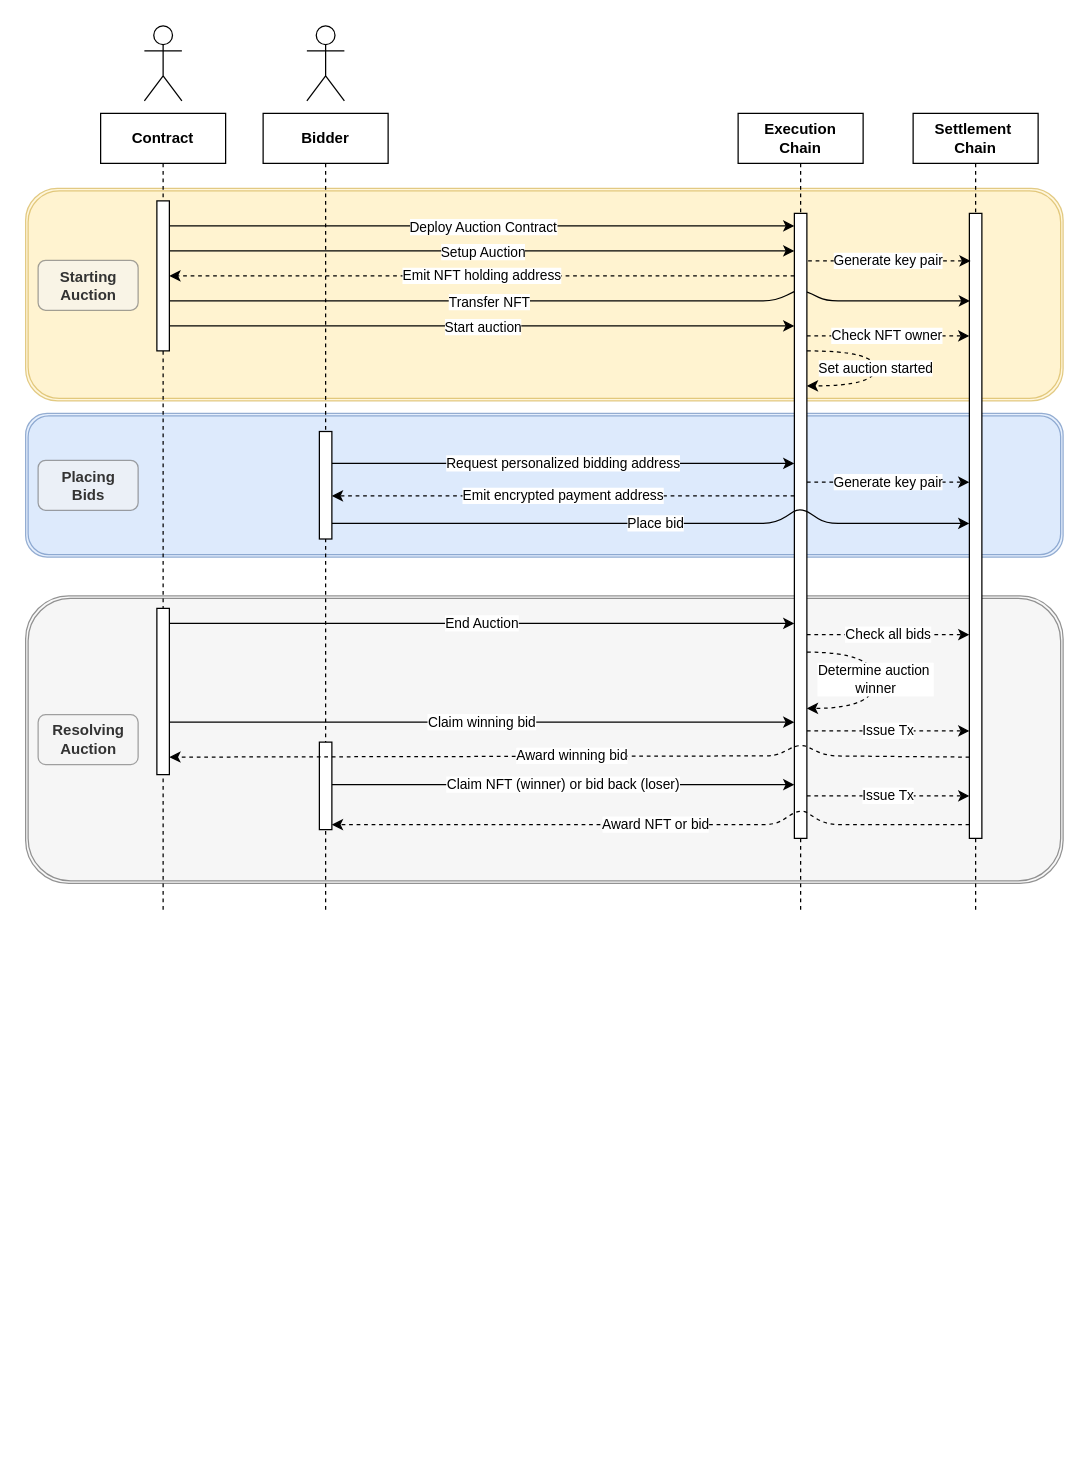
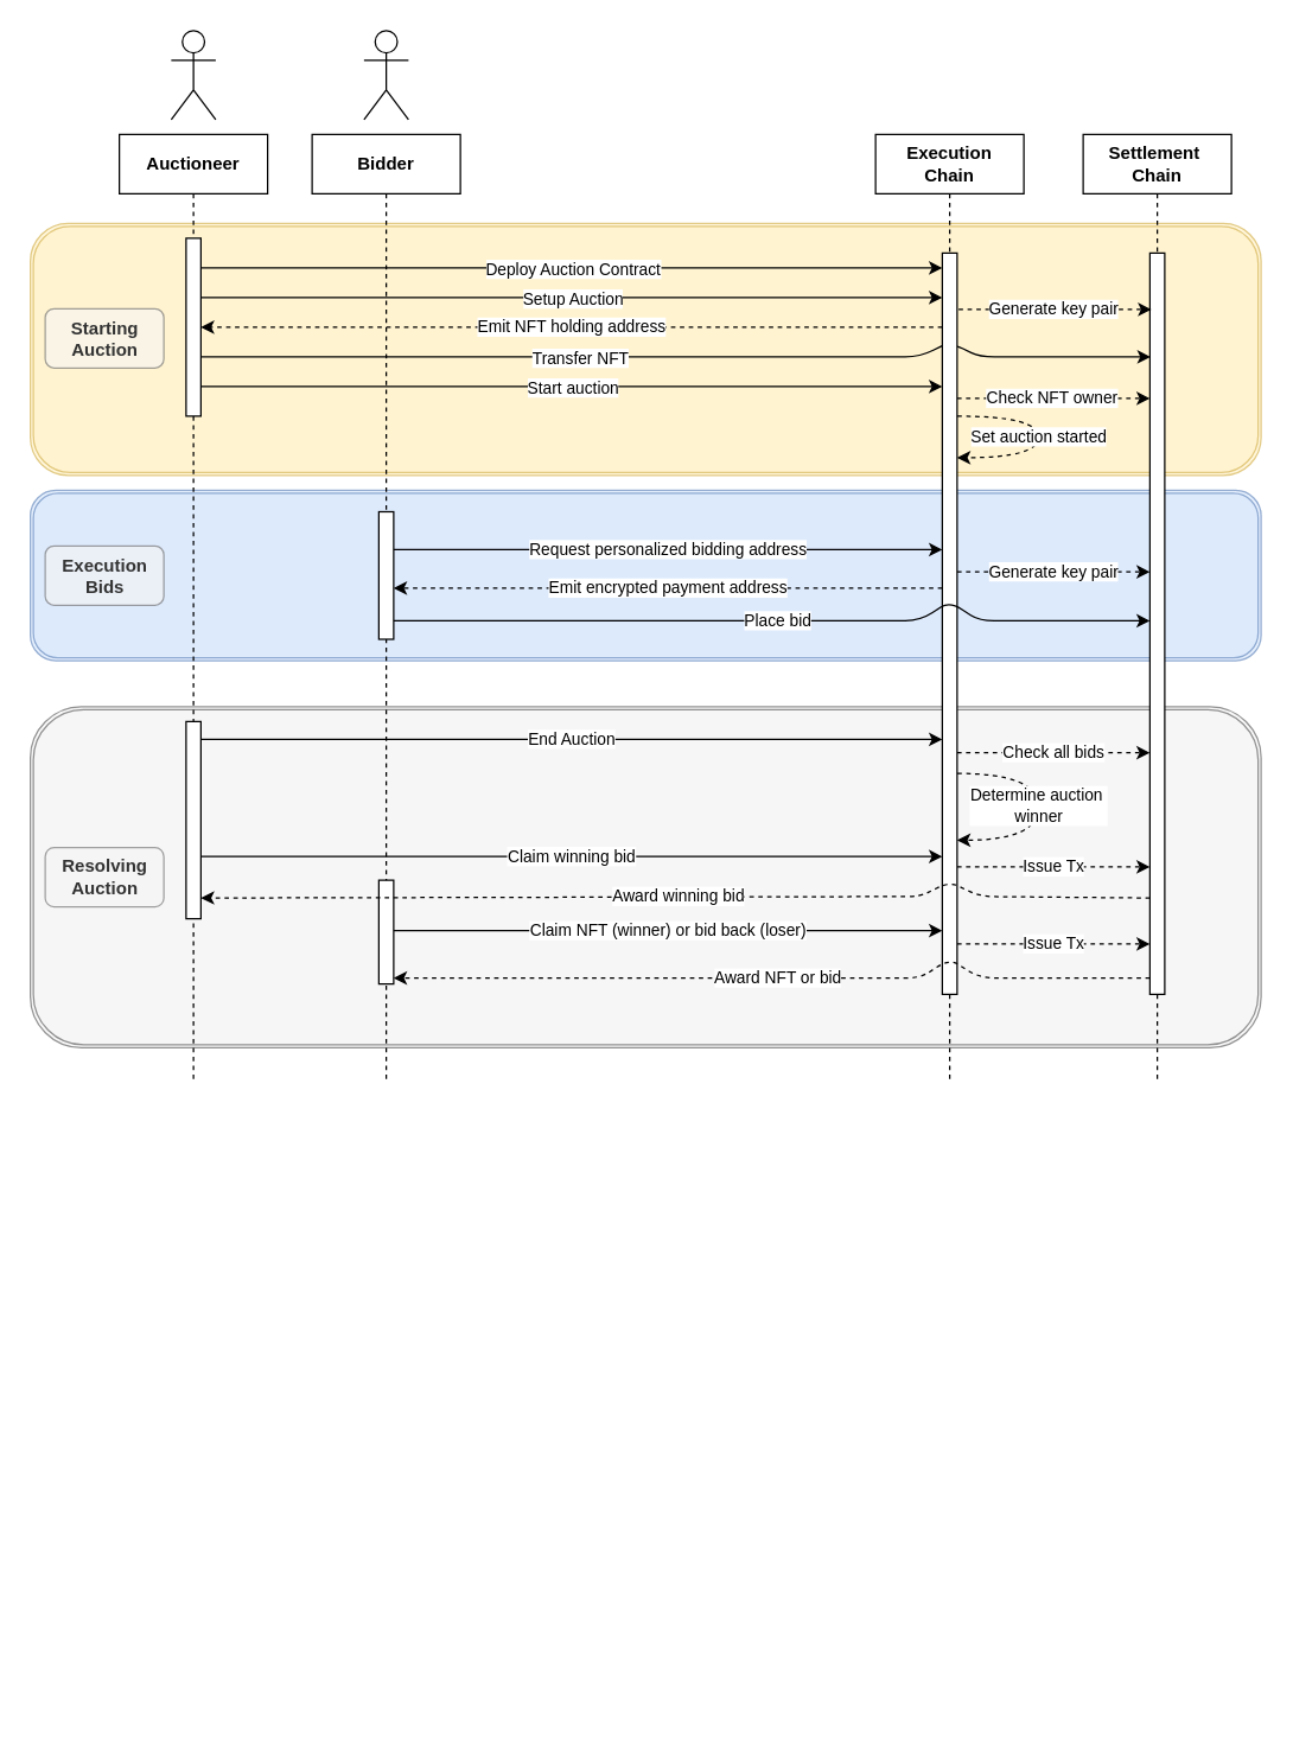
- <mxCell id="19" value="&lt;b&gt;Contract&lt;/b&gt;" style="shape=umlLifeline;perimeter=lifelinePerimeter;whiteSpace=wrap;html=1;container=0;dropTarget=0;collapsible=0;recursiveResize=0;outlineConnect=0;portConstraint=eastwest;newEdgeStyle={&quot;edgeStyle&quot;:&quot;elbowEdgeStyle&quot;,&quot;elbow&quot;:&quot;vertical&quot;,&quot;curved&quot;:0,&quot;rounded&quot;:0};" parent="1" vertex="1"><mxGeometry x="80" y="90" width="100" height="640" as="geometry" /></mxCell>
+ <mxCell id="19" value="&lt;b&gt;Auctioneer&lt;/b&gt;" style="shape=umlLifeline;perimeter=lifelinePerimeter;whiteSpace=wrap;html=1;container=0;dropTarget=0;collapsible=0;recursiveResize=0;outlineConnect=0;portConstraint=eastwest;newEdgeStyle={&quot;edgeStyle&quot;:&quot;elbowEdgeStyle&quot;,&quot;elbow&quot;:&quot;vertical&quot;,&quot;curved&quot;:0,&quot;rounded&quot;:0};" parent="1" vertex="1"><mxGeometry x="80" y="90" width="100" height="640" as="geometry" /></mxCell>
- <mxCell id="17" value="Placing&lt;div&gt;Bids&lt;/div&gt;" style="text;html=1;align=center;verticalAlign=middle;resizable=0;points=[];autosize=0;strokeColor=#666666;fillColor=#f5f5f5;opacity=60;fontColor=#333333;rounded=1;shadow=0;fontStyle=1" parent="12" vertex="1"><mxGeometry x="10" y="37.5" width="80" height="40" as="geometry" /></mxCell>
+ <mxCell id="17" value="Execution&lt;div&gt;Bids&lt;/div&gt;" style="text;html=1;align=center;verticalAlign=middle;resizable=0;points=[];autosize=0;strokeColor=#666666;fillColor=#f5f5f5;opacity=60;fontColor=#333333;rounded=1;shadow=0;fontStyle=1" parent="12" vertex="1"><mxGeometry x="10" y="37.5" width="80" height="40" as="geometry" /></mxCell>
